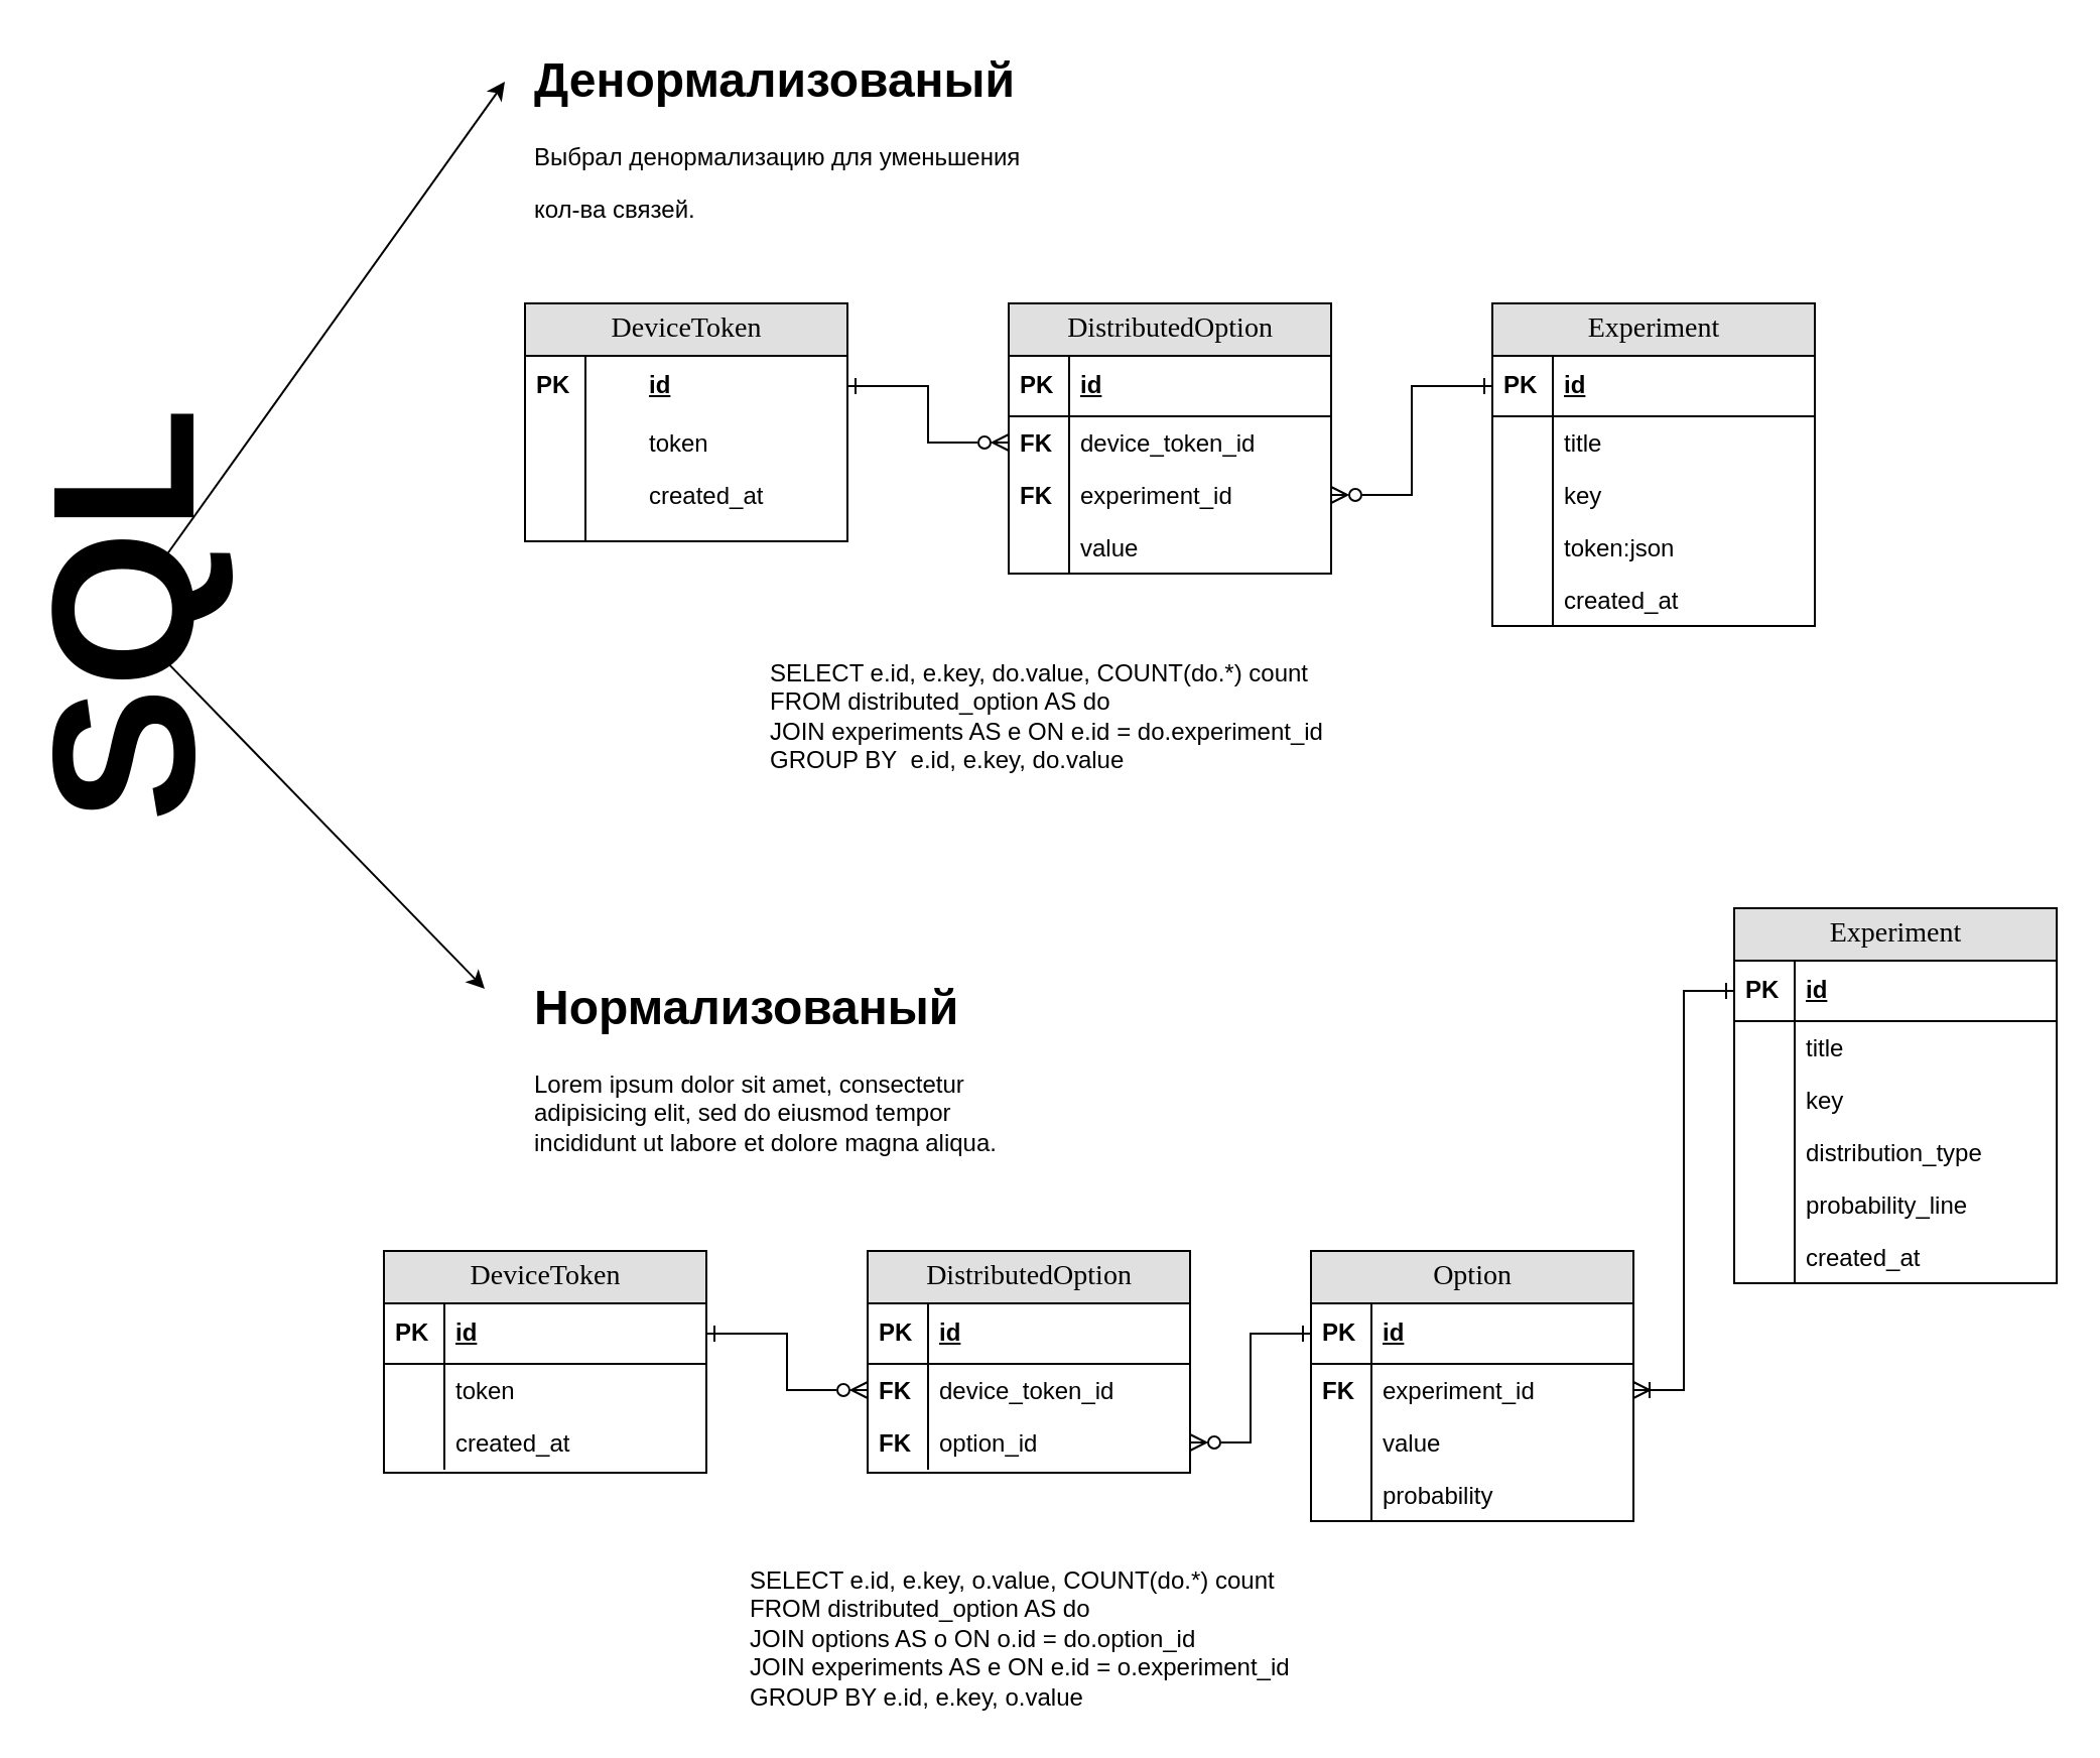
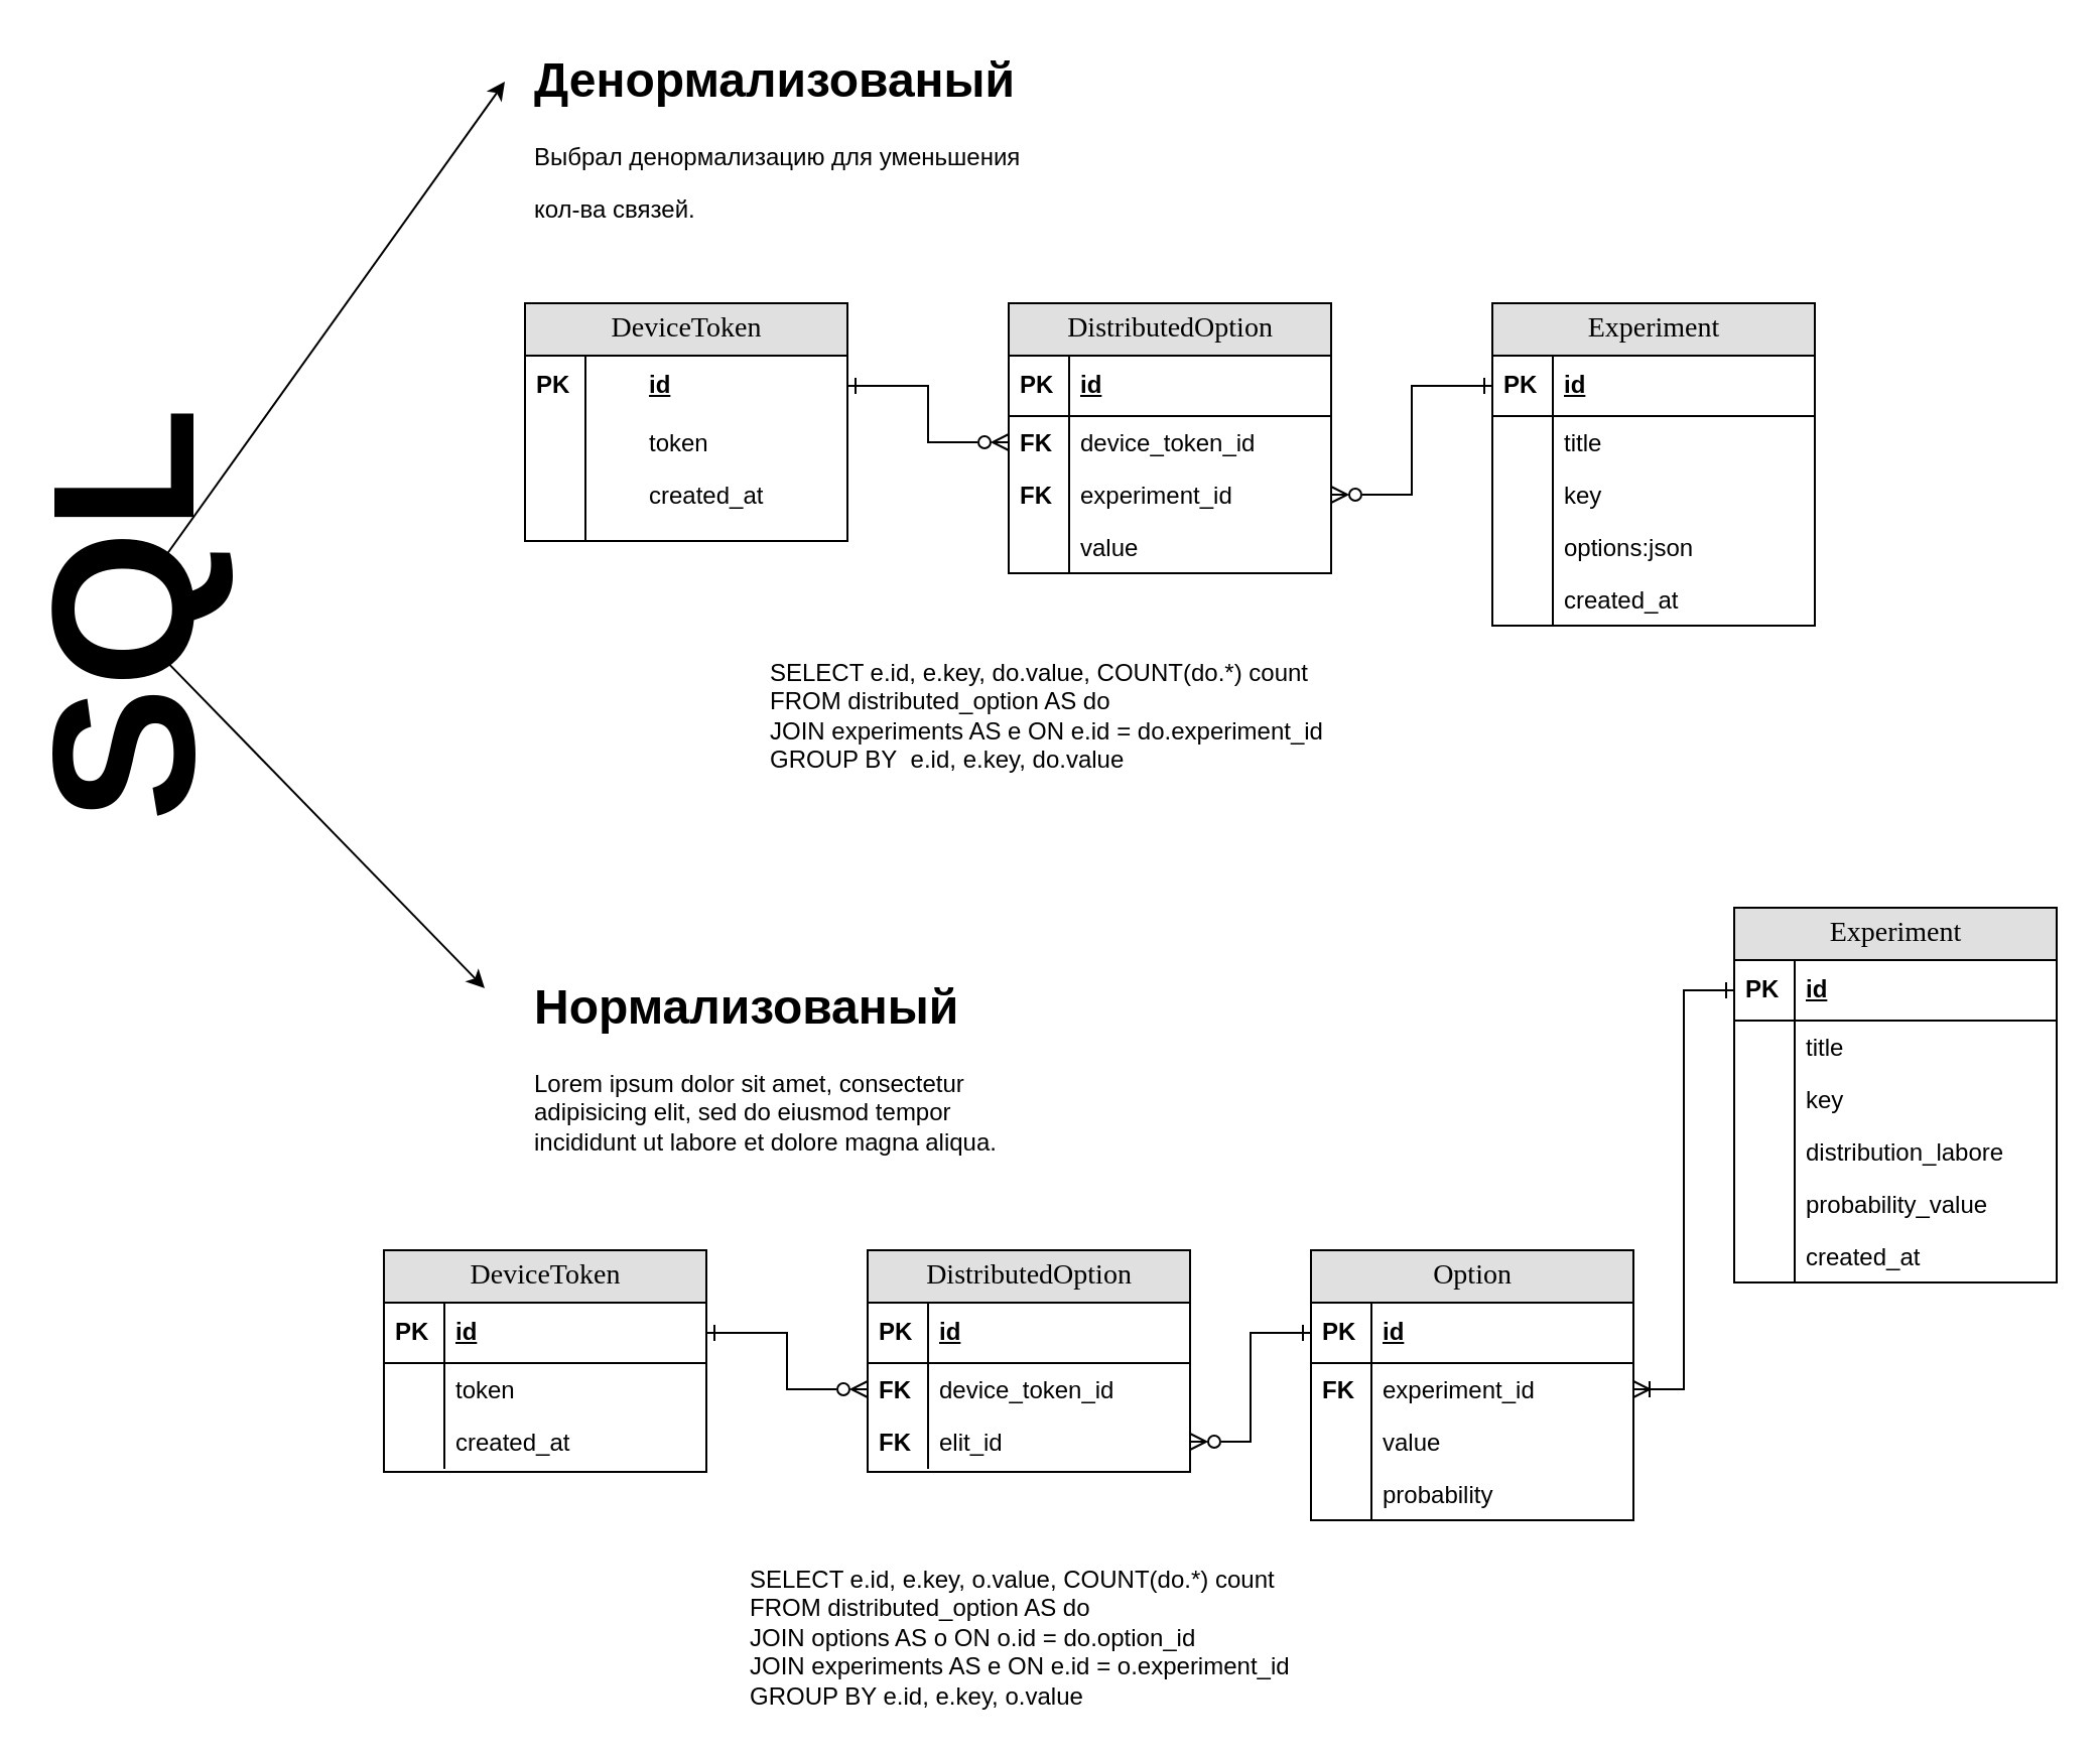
- <mxCell id="18" value="token:json" style="shape=partialRectangle;top=0;left=0;right=0;bottom=0;html=1;align=left;verticalAlign=top;fillColor=none;spacingLeft=34;spacingRight=4;whiteSpace=wrap;overflow=hidden;rotatable=0;points=[[0,0.5],[1,0.5]];portConstraint=eastwest;dropTarget=0;" parent="11" vertex="1"><mxGeometry y="108" width="160" height="26" as="geometry" /></mxCell>
+ <mxCell id="18" value="options:json" style="shape=partialRectangle;top=0;left=0;right=0;bottom=0;html=1;align=left;verticalAlign=top;fillColor=none;spacingLeft=34;spacingRight=4;whiteSpace=wrap;overflow=hidden;rotatable=0;points=[[0,0.5],[1,0.5]];portConstraint=eastwest;dropTarget=0;" parent="11" vertex="1"><mxGeometry y="108" width="160" height="26" as="geometry" /></mxCell>
- <mxCell id="49" value="distribution_type" style="shape=partialRectangle;top=0;left=0;right=0;bottom=0;html=1;align=left;verticalAlign=top;fillColor=none;spacingLeft=34;spacingRight=4;whiteSpace=wrap;overflow=hidden;rotatable=0;points=[[0,0.5],[1,0.5]];portConstraint=eastwest;dropTarget=0;" vertex="1" parent="42"><mxGeometry y="108" width="160" height="26" as="geometry" /></mxCell>
+ <mxCell id="49" value="distribution_labore" style="shape=partialRectangle;top=0;left=0;right=0;bottom=0;html=1;align=left;verticalAlign=top;fillColor=none;spacingLeft=34;spacingRight=4;whiteSpace=wrap;overflow=hidden;rotatable=0;points=[[0,0.5],[1,0.5]];portConstraint=eastwest;dropTarget=0;" vertex="1" parent="42"><mxGeometry y="108" width="160" height="26" as="geometry" /></mxCell>
- <mxCell id="51" value="probability_line" style="shape=partialRectangle;top=0;left=0;right=0;bottom=0;html=1;align=left;verticalAlign=top;fillColor=none;spacingLeft=34;spacingRight=4;whiteSpace=wrap;overflow=hidden;rotatable=0;points=[[0,0.5],[1,0.5]];portConstraint=eastwest;dropTarget=0;" vertex="1" parent="42"><mxGeometry y="134" width="160" height="26" as="geometry" /></mxCell>
+ <mxCell id="51" value="probability_value" style="shape=partialRectangle;top=0;left=0;right=0;bottom=0;html=1;align=left;verticalAlign=top;fillColor=none;spacingLeft=34;spacingRight=4;whiteSpace=wrap;overflow=hidden;rotatable=0;points=[[0,0.5],[1,0.5]];portConstraint=eastwest;dropTarget=0;" vertex="1" parent="42"><mxGeometry y="134" width="160" height="26" as="geometry" /></mxCell>
- <mxCell id="60" value="option_id" style="shape=partialRectangle;top=0;left=0;right=0;bottom=0;html=1;align=left;verticalAlign=top;fillColor=none;spacingLeft=34;spacingRight=4;whiteSpace=wrap;overflow=hidden;rotatable=0;points=[[0,0.5],[1,0.5]];portConstraint=eastwest;dropTarget=0;" vertex="1" parent="55"><mxGeometry y="82" width="160" height="26" as="geometry" /></mxCell>
+ <mxCell id="60" value="elit_id" style="shape=partialRectangle;top=0;left=0;right=0;bottom=0;html=1;align=left;verticalAlign=top;fillColor=none;spacingLeft=34;spacingRight=4;whiteSpace=wrap;overflow=hidden;rotatable=0;points=[[0,0.5],[1,0.5]];portConstraint=eastwest;dropTarget=0;" vertex="1" parent="55"><mxGeometry y="82" width="160" height="26" as="geometry" /></mxCell>
